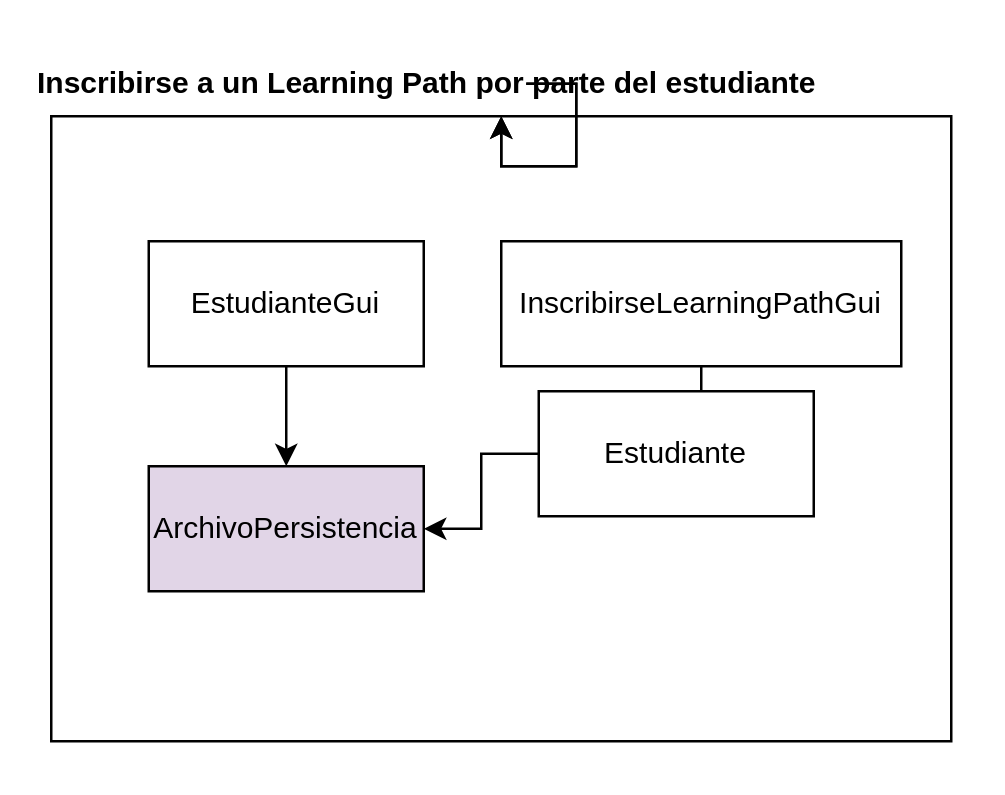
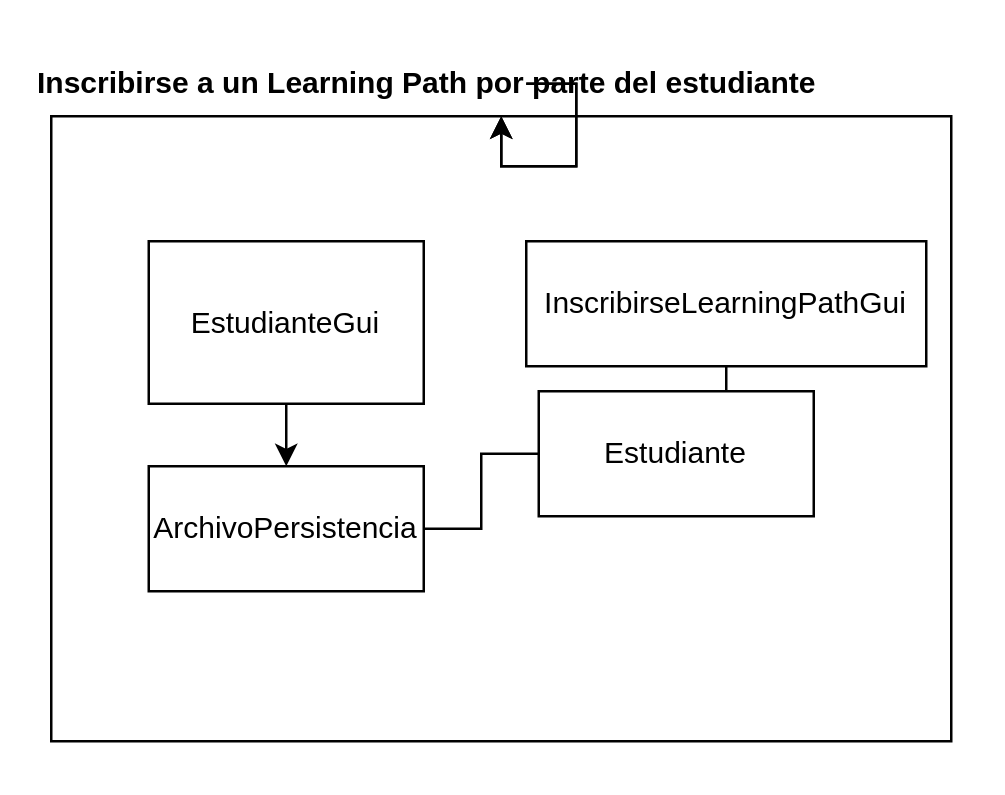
- <mxCell id="4" value="EstudianteGui" style="html=1;whiteSpace=wrap;" parent="1" vertex="1"><mxGeometry x="59" y="96" width="110" height="50" as="geometry" /></mxCell>
+ <mxCell id="4" value="EstudianteGui" style="html=1;whiteSpace=wrap;" parent="1" vertex="1"><mxGeometry x="59" y="96" width="110" height="65" as="geometry" /></mxCell>
- <mxCell id="6" value="InscribirseLearningPathGui" style="html=1;whiteSpace=wrap;" parent="1" vertex="1"><mxGeometry x="200" y="96" width="160" height="50" as="geometry" /></mxCell>
+ <mxCell id="6" value="InscribirseLearningPathGui" style="html=1;whiteSpace=wrap;" parent="1" vertex="1"><mxGeometry x="210" y="96" width="160" height="50" as="geometry" /></mxCell>
- <mxCell id="9" value="ArchivoPersistencia" style="html=1;whiteSpace=wrap;fillColor=#e1d5e7;" parent="1" vertex="1"><mxGeometry x="59" y="186" width="110" height="50" as="geometry" /></mxCell>
+ <mxCell id="9" value="ArchivoPersistencia" style="html=1;whiteSpace=wrap;" parent="1" vertex="1"><mxGeometry x="59" y="186" width="110" height="50" as="geometry" /></mxCell>
- <mxCell id="7" style="edgeStyle=orthogonalEdgeStyle;rounded=0;orthogonalLoop=1;jettySize=auto;html=1;entryX=1;entryY=0.5;entryDx=0;entryDy=0;" parent="1" source="8" target="9" edge="1"><mxGeometry relative="1" as="geometry" /></mxCell>
+ <mxCell id="7" style="edgeStyle=orthogonalEdgeStyle;rounded=0;orthogonalLoop=1;jettySize=auto;html=1;entryX=1;entryY=0.5;entryDx=0;entryDy=0;endArrow=none;" parent="1" source="8" target="9" edge="1"><mxGeometry relative="1" as="geometry" /></mxCell>
